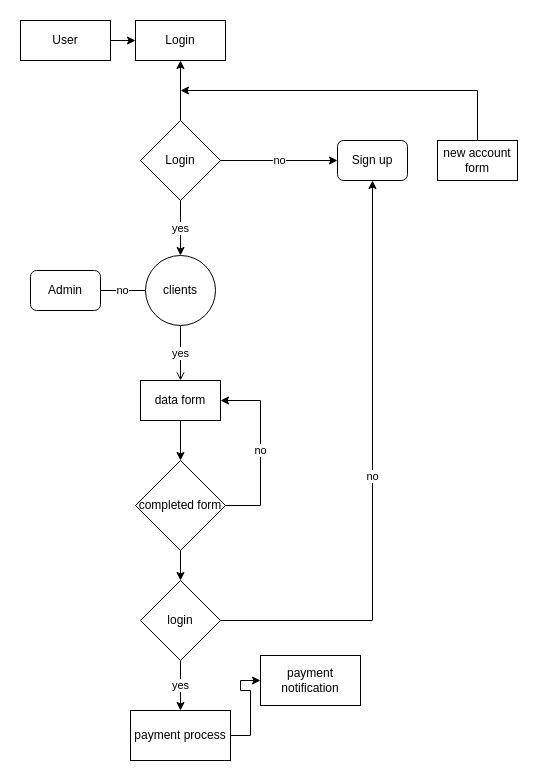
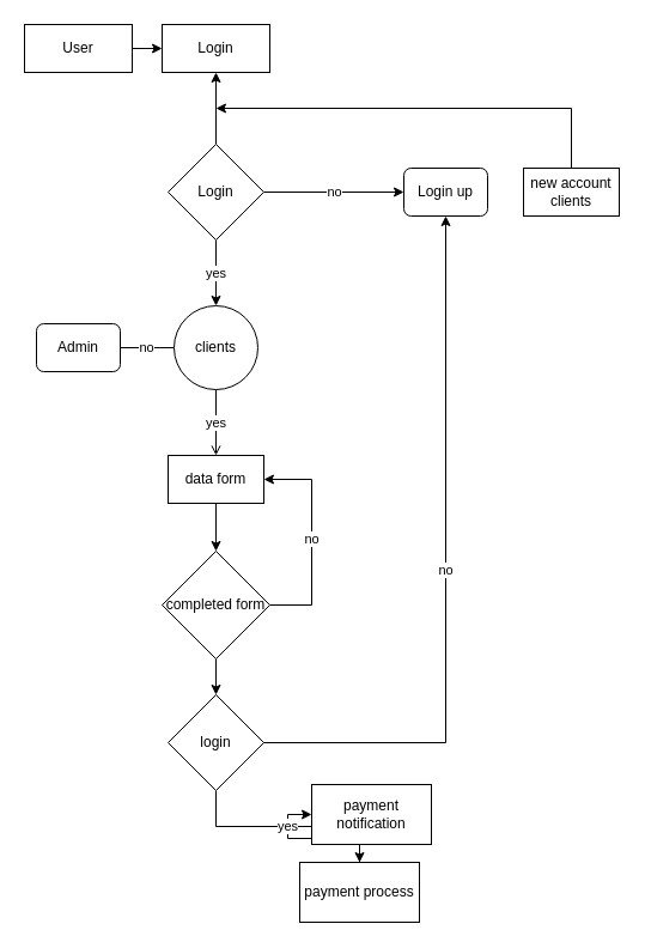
- <mxCell id="9" value="Sign up" style="rounded=1;whiteSpace=wrap;html=1;" vertex="1" parent="1"><mxGeometry x="337" y="140" width="70" height="40" as="geometry" /></mxCell>
+ <mxCell id="9" value="Login up" style="rounded=1;whiteSpace=wrap;html=1;" vertex="1" parent="1"><mxGeometry x="337" y="140" width="70" height="40" as="geometry" /></mxCell>
- <mxCell id="13" value="new account form" style="whiteSpace=wrap;html=1;" vertex="1" parent="1"><mxGeometry x="437" y="140" width="80" height="40" as="geometry" /></mxCell>
+ <mxCell id="13" value="new account clients" style="whiteSpace=wrap;html=1;" vertex="1" parent="1"><mxGeometry x="437" y="140" width="80" height="40" as="geometry" /></mxCell>
- <mxCell id="21" value="payment process" style="rounded=0;whiteSpace=wrap;html=1;" vertex="1" parent="1"><mxGeometry x="130" y="710" width="100" height="50" as="geometry" /></mxCell>
+ <mxCell id="21" value="payment process" style="rounded=0;whiteSpace=wrap;html=1;" vertex="1" parent="1"><mxGeometry x="250" y="720" width="100" height="50" as="geometry" /></mxCell>
